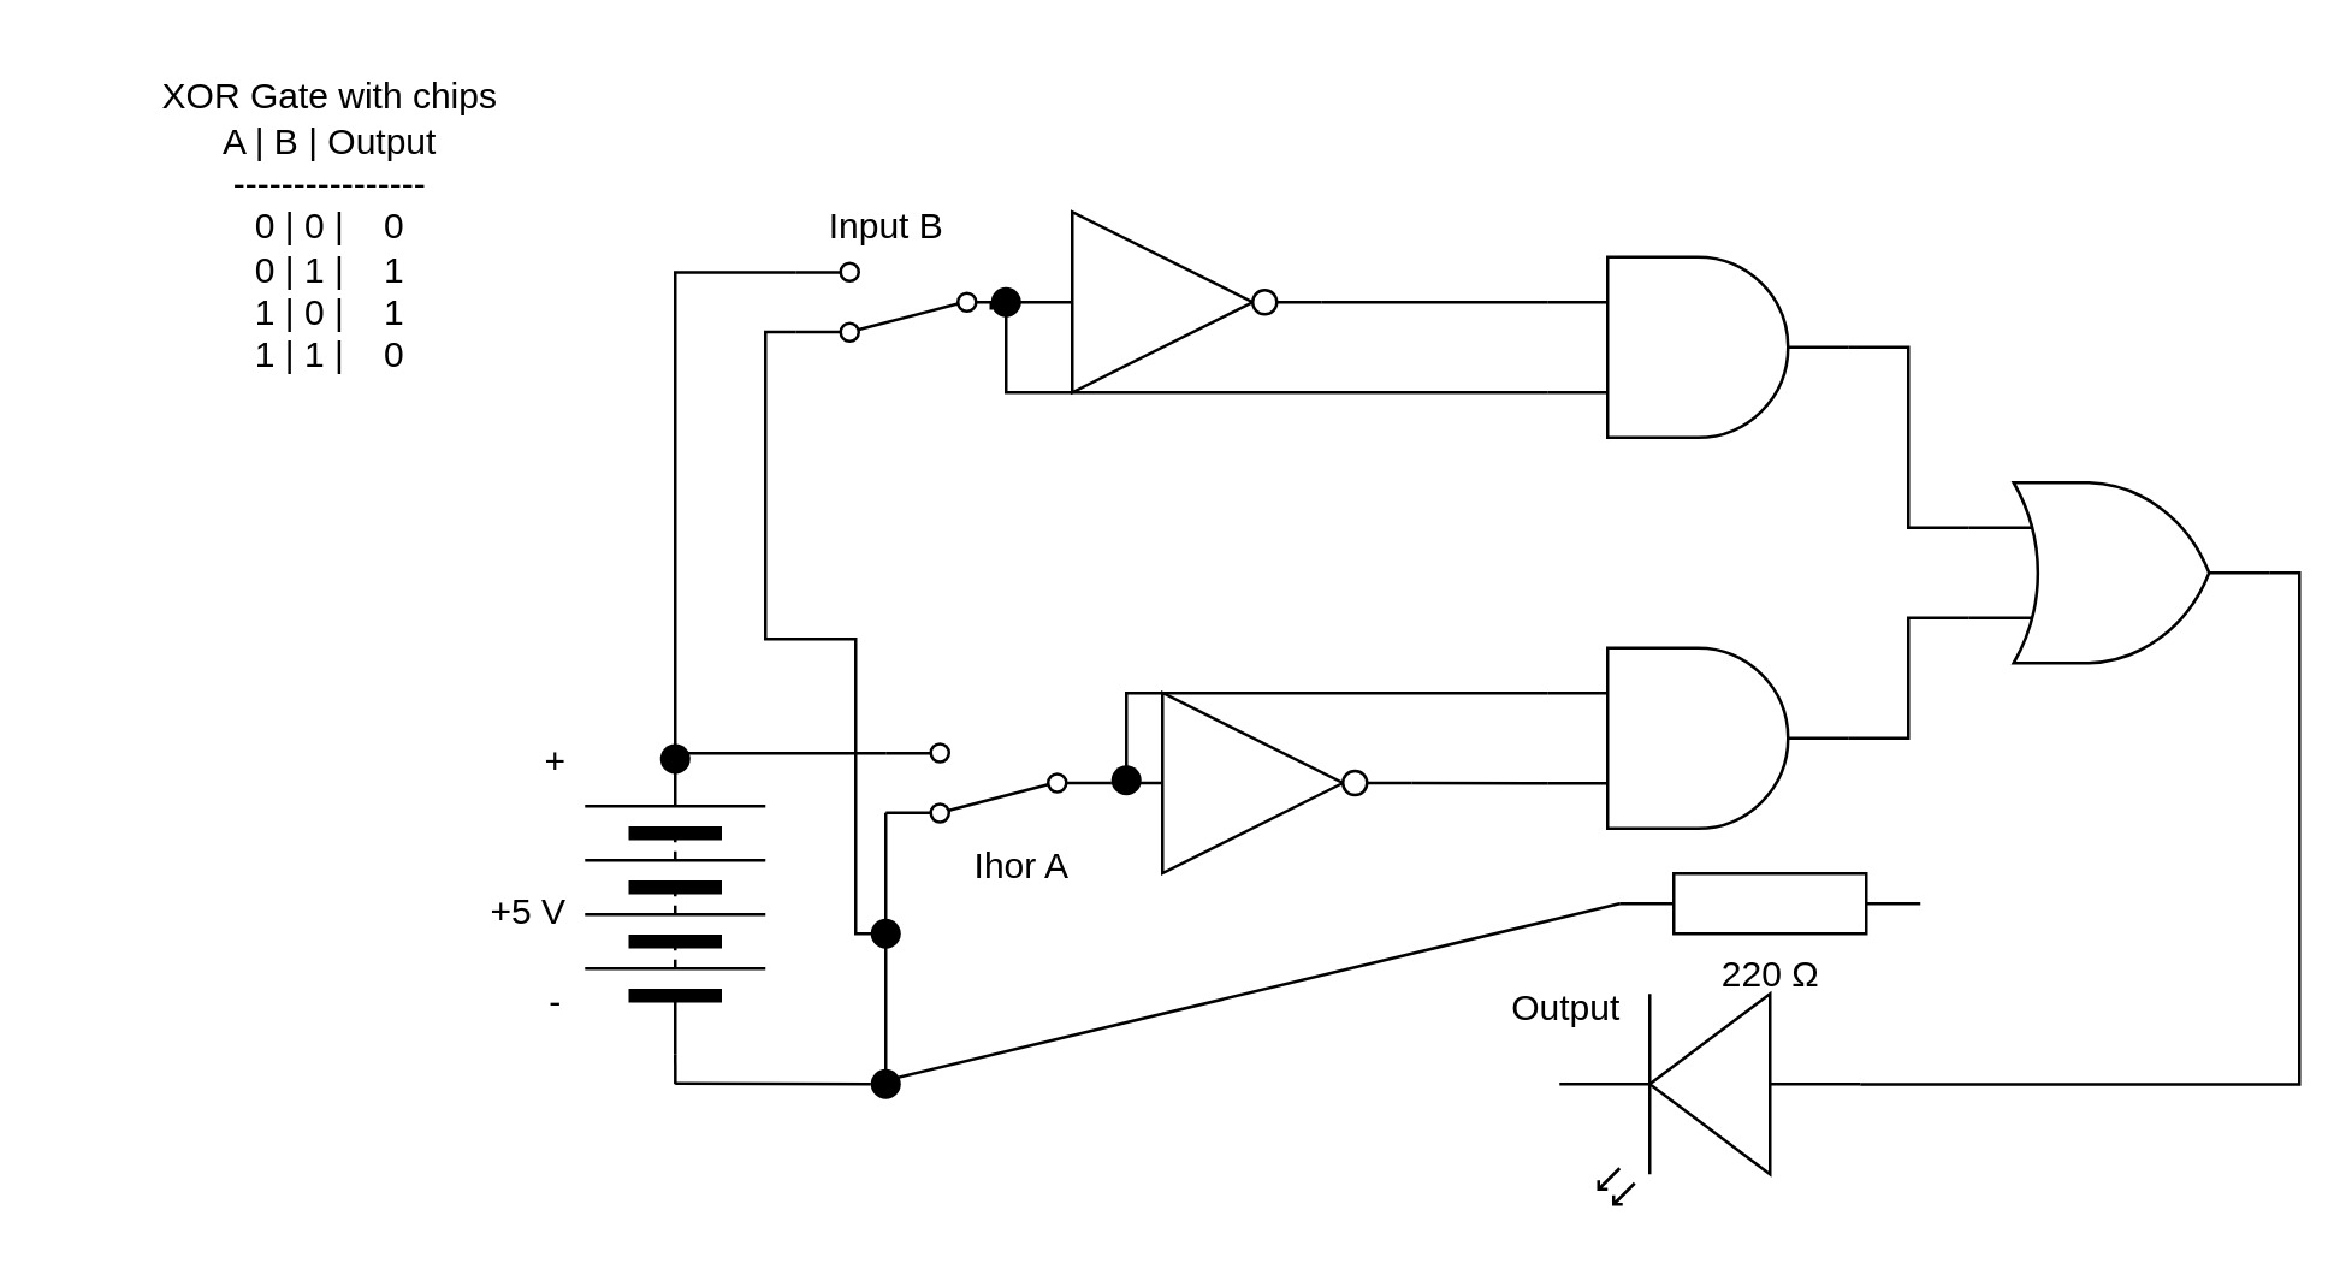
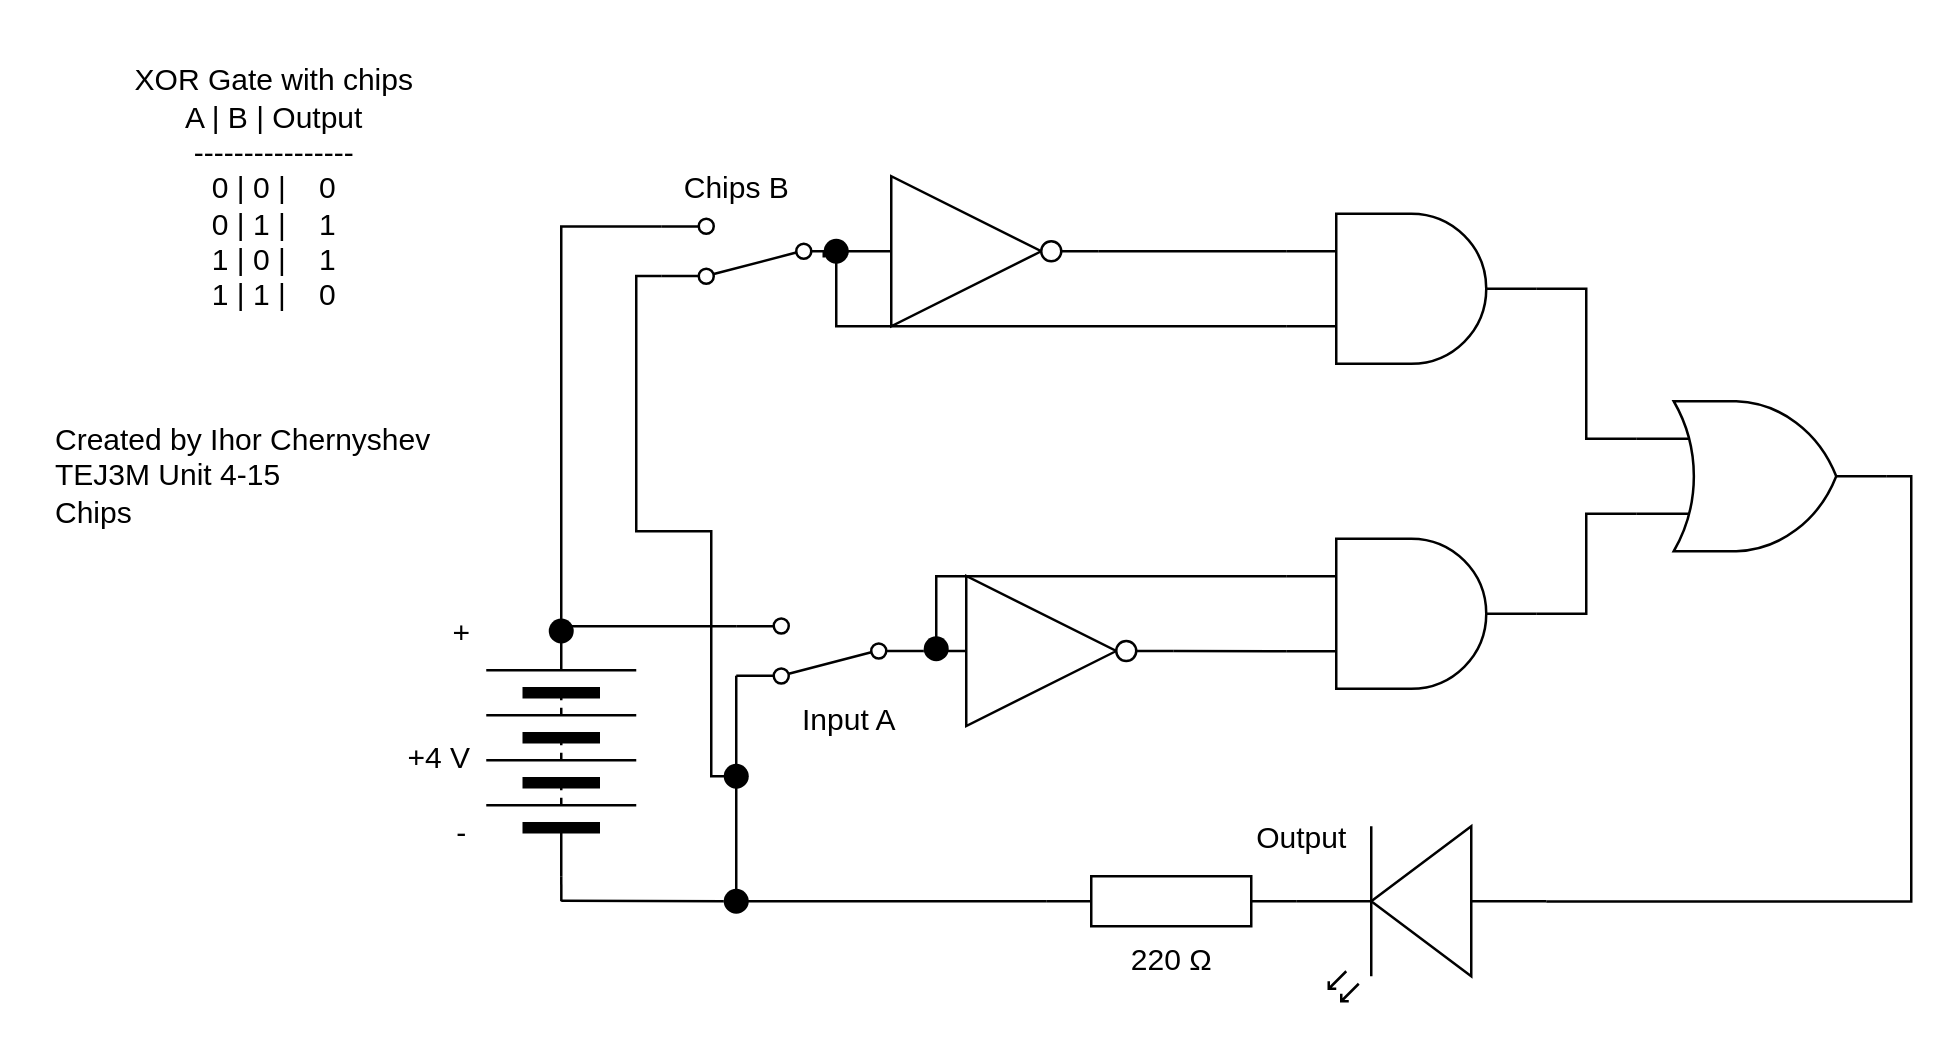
- <mxCell id="20" value="Input B" style="text;html=1;align=center;verticalAlign=middle;resizable=0;points=[];autosize=1;strokeColor=none;fillColor=none;" parent="1" vertex="1"><mxGeometry x="264" y="60" width="60" height="30" as="geometry" /></mxCell>
+ <mxCell id="20" value="Chips B" style="text;html=1;align=center;verticalAlign=middle;resizable=0;points=[];autosize=1;strokeColor=none;fillColor=none;" parent="1" vertex="1"><mxGeometry x="264" y="60" width="60" height="30" as="geometry" /></mxCell>
+ <mxCell id="7" value="Created by Ihor Chernyshev&lt;div&gt;TEJ3M Unit 4-15&lt;/div&gt;&lt;div&gt;Chips&lt;/div&gt;" style="text;html=1;align=left;verticalAlign=middle;resizable=0;points=[];autosize=1;strokeColor=none;fillColor=none;" parent="1" vertex="1"><mxGeometry x="20" y="160" width="180" height="60" as="geometry" /></mxCell>
- <mxCell id="13" value="Ihor A" style="text;html=1;align=center;verticalAlign=middle;resizable=0;points=[];autosize=1;strokeColor=none;fillColor=none;" parent="1" vertex="1"><mxGeometry x="309" y="272.9" width="60" height="30" as="geometry" /></mxCell>
+ <mxCell id="13" value="Input A" style="text;html=1;align=center;verticalAlign=middle;resizable=0;points=[];autosize=1;strokeColor=none;fillColor=none;" parent="1" vertex="1"><mxGeometry x="309" y="272.9" width="60" height="30" as="geometry" /></mxCell>
- <mxCell id="2" value="220 Ω" style="pointerEvents=1;verticalLabelPosition=bottom;shadow=0;dashed=0;align=center;html=1;verticalAlign=top;shape=mxgraph.electrical.resistors.resistor_1;" parent="1" vertex="1"><mxGeometry x="538" y="290" width="100" height="20" as="geometry" /></mxCell>
+ <mxCell id="2" value="220 Ω" style="pointerEvents=1;verticalLabelPosition=bottom;shadow=0;dashed=0;align=center;html=1;verticalAlign=top;shape=mxgraph.electrical.resistors.resistor_1;" parent="1" vertex="1"><mxGeometry x="418" y="350" width="100" height="20" as="geometry" /></mxCell>
- <mxCell id="6" value="+5 V" style="text;html=1;align=center;verticalAlign=middle;resizable=0;points=[];autosize=1;strokeColor=none;fillColor=none;" parent="1" vertex="1"><mxGeometry x="150" y="288" width="50" height="30" as="geometry" /></mxCell>
+ <mxCell id="6" value="+4 V" style="text;html=1;align=center;verticalAlign=middle;resizable=0;points=[];autosize=1;strokeColor=none;fillColor=none;" parent="1" vertex="1"><mxGeometry x="150" y="288" width="50" height="30" as="geometry" /></mxCell>
